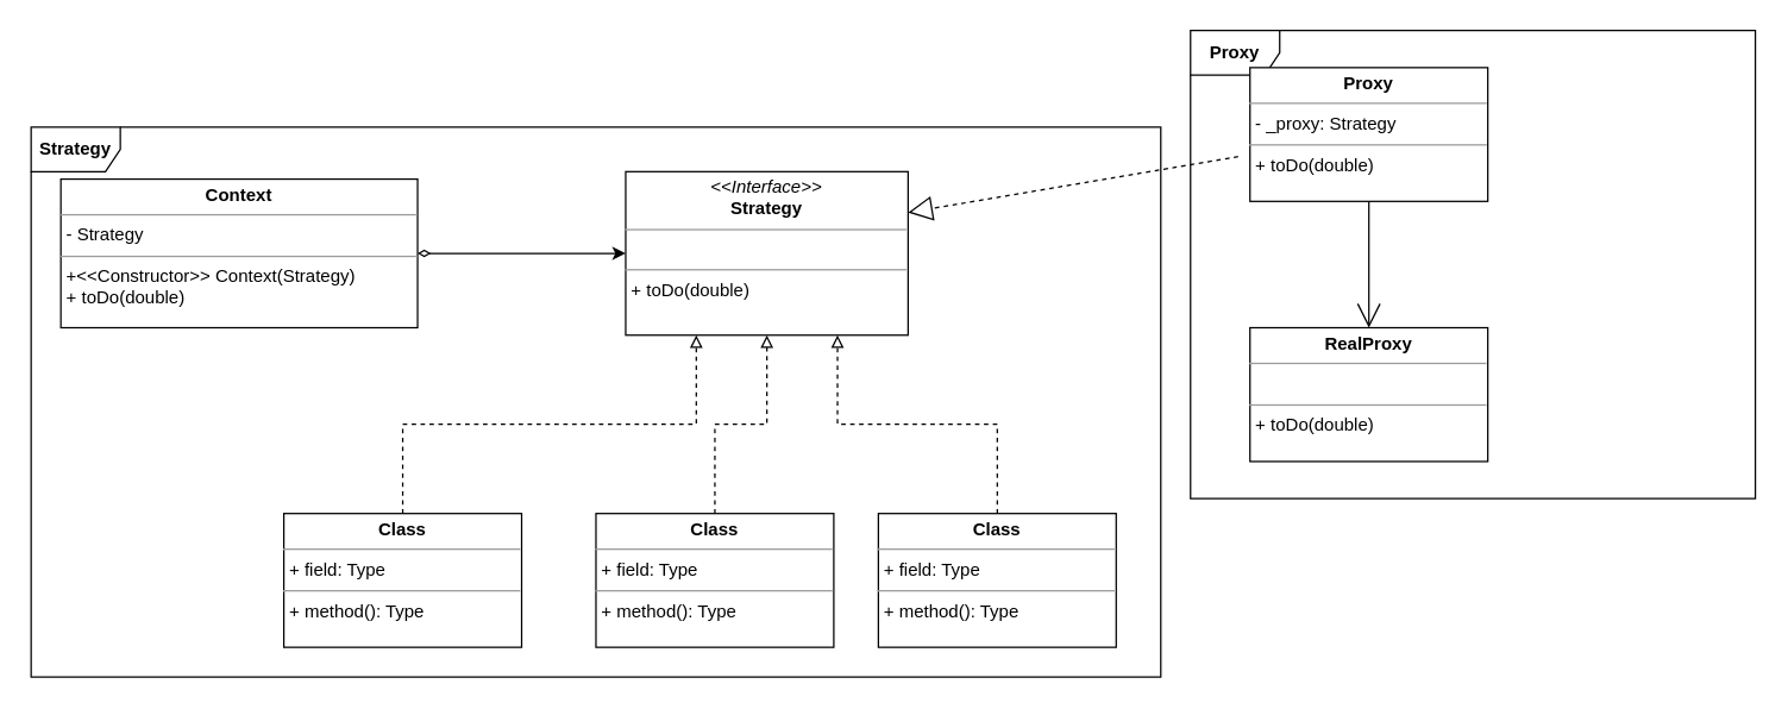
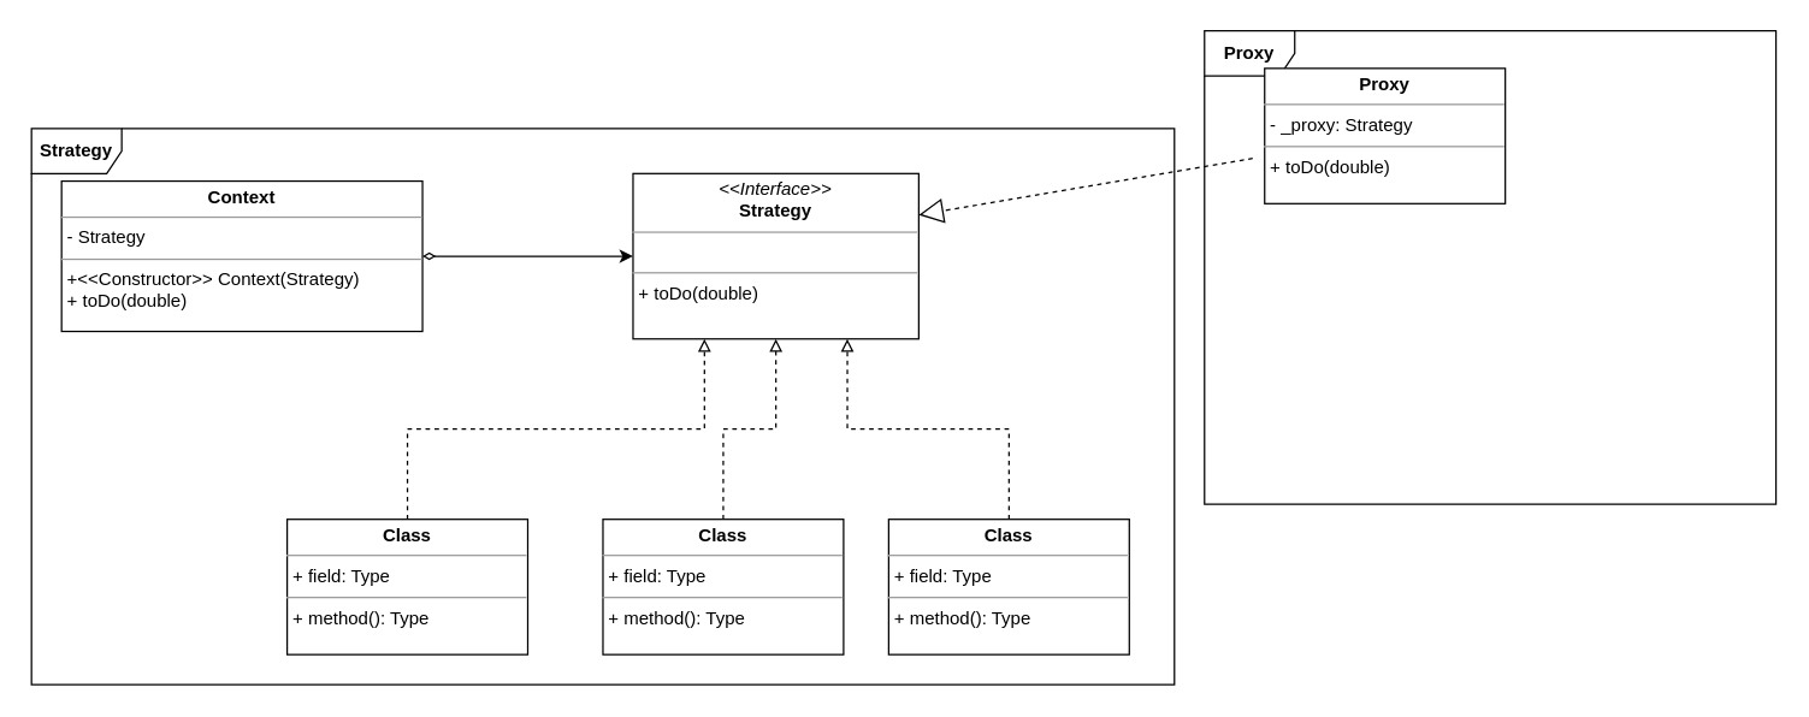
- <mxCell id="14" style="edgeStyle=none;curved=1;rounded=0;orthogonalLoop=1;jettySize=auto;html=1;entryX=0.5;entryY=0;entryDx=0;entryDy=0;startArrow=none;startFill=0;endArrow=open;endFill=0;startSize=14;endSize=14;sourcePerimeterSpacing=8;targetPerimeterSpacing=8;exitX=0.5;exitY=1;exitDx=0;exitDy=0;" edge="1" parent="1" source="15" target="16"><mxGeometry relative="1" as="geometry" /></mxCell>
- <mxCell id="16" value="&lt;p style=&quot;margin: 0px ; margin-top: 4px ; text-align: center&quot;&gt;&lt;b&gt;RealProxy&lt;/b&gt;&lt;/p&gt;&lt;hr size=&quot;1&quot;&gt;&lt;p style=&quot;margin: 0px ; margin-left: 4px&quot;&gt;&lt;br&gt;&lt;/p&gt;&lt;hr size=&quot;1&quot;&gt;&lt;p style=&quot;margin: 0px ; margin-left: 4px&quot;&gt;+ toDo(double)&lt;br&gt;&lt;/p&gt;" style="verticalAlign=top;align=left;overflow=fill;fontSize=12;fontFamily=Helvetica;html=1;" vertex="1" parent="1"><mxGeometry x="840" y="220" width="160" height="90" as="geometry" /></mxCell>
